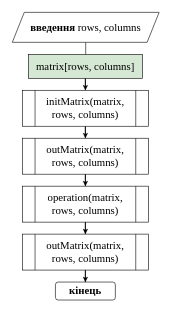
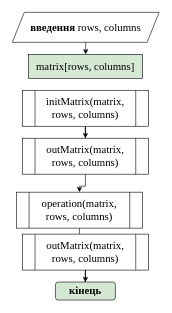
- <mxCell id="4" value="" style="edgeStyle=orthogonalEdgeStyle;rounded=0;orthogonalLoop=1;jettySize=auto;html=1;fontFamily=Times New Roman;fontSize=18;endArrow=none;" edge="1" parent="1" source="5" target="3"><mxGeometry relative="1" as="geometry" /></mxCell>
+ <mxCell id="4" value="" style="edgeStyle=orthogonalEdgeStyle;rounded=0;orthogonalLoop=1;jettySize=auto;html=1;fontFamily=Times New Roman;fontSize=18;" edge="1" parent="1" source="5" target="3"><mxGeometry relative="1" as="geometry" /></mxCell>
- <mxCell id="2" value="" style="edgeStyle=orthogonalEdgeStyle;rounded=0;orthogonalLoop=1;jettySize=auto;html=1;fontFamily=Times New Roman;fontSize=18;" edge="1" parent="1" source="3" target="7"><mxGeometry relative="1" as="geometry" /></mxCell>
- <mxCell id="11" value="&lt;span&gt;operation(matrix, rows, columns)&lt;/span&gt;" style="shape=process;whiteSpace=wrap;html=1;backgroundOutline=1;fontFamily=Times New Roman;fontSize=18;" vertex="1" parent="1"><mxGeometry x="37" y="310" width="210" height="60" as="geometry" /></mxCell>
+ <mxCell id="11" value="&lt;span&gt;operation(matrix, rows, columns)&lt;/span&gt;" style="shape=process;whiteSpace=wrap;html=1;backgroundOutline=1;fontFamily=Times New Roman;fontSize=18;" vertex="1" parent="1"><mxGeometry x="27" y="320" width="210" height="60" as="geometry" /></mxCell>
- <mxCell id="14" value="&lt;font face=&quot;Times New Roman&quot;&gt;&lt;b&gt;кінець&lt;/b&gt;&lt;/font&gt;" style="rounded=1;whiteSpace=wrap;html=1;fontSize=18;" vertex="1" parent="1"><mxGeometry x="92" y="470" width="100" height="30" as="geometry" /></mxCell>
+ <mxCell id="14" value="&lt;font face=&quot;Times New Roman&quot;&gt;&lt;b&gt;кінець&lt;/b&gt;&lt;/font&gt;" style="rounded=1;whiteSpace=wrap;html=1;fontSize=18;fillColor=#d5e8d4;" vertex="1" parent="1"><mxGeometry x="92" y="470" width="100" height="30" as="geometry" /></mxCell>
